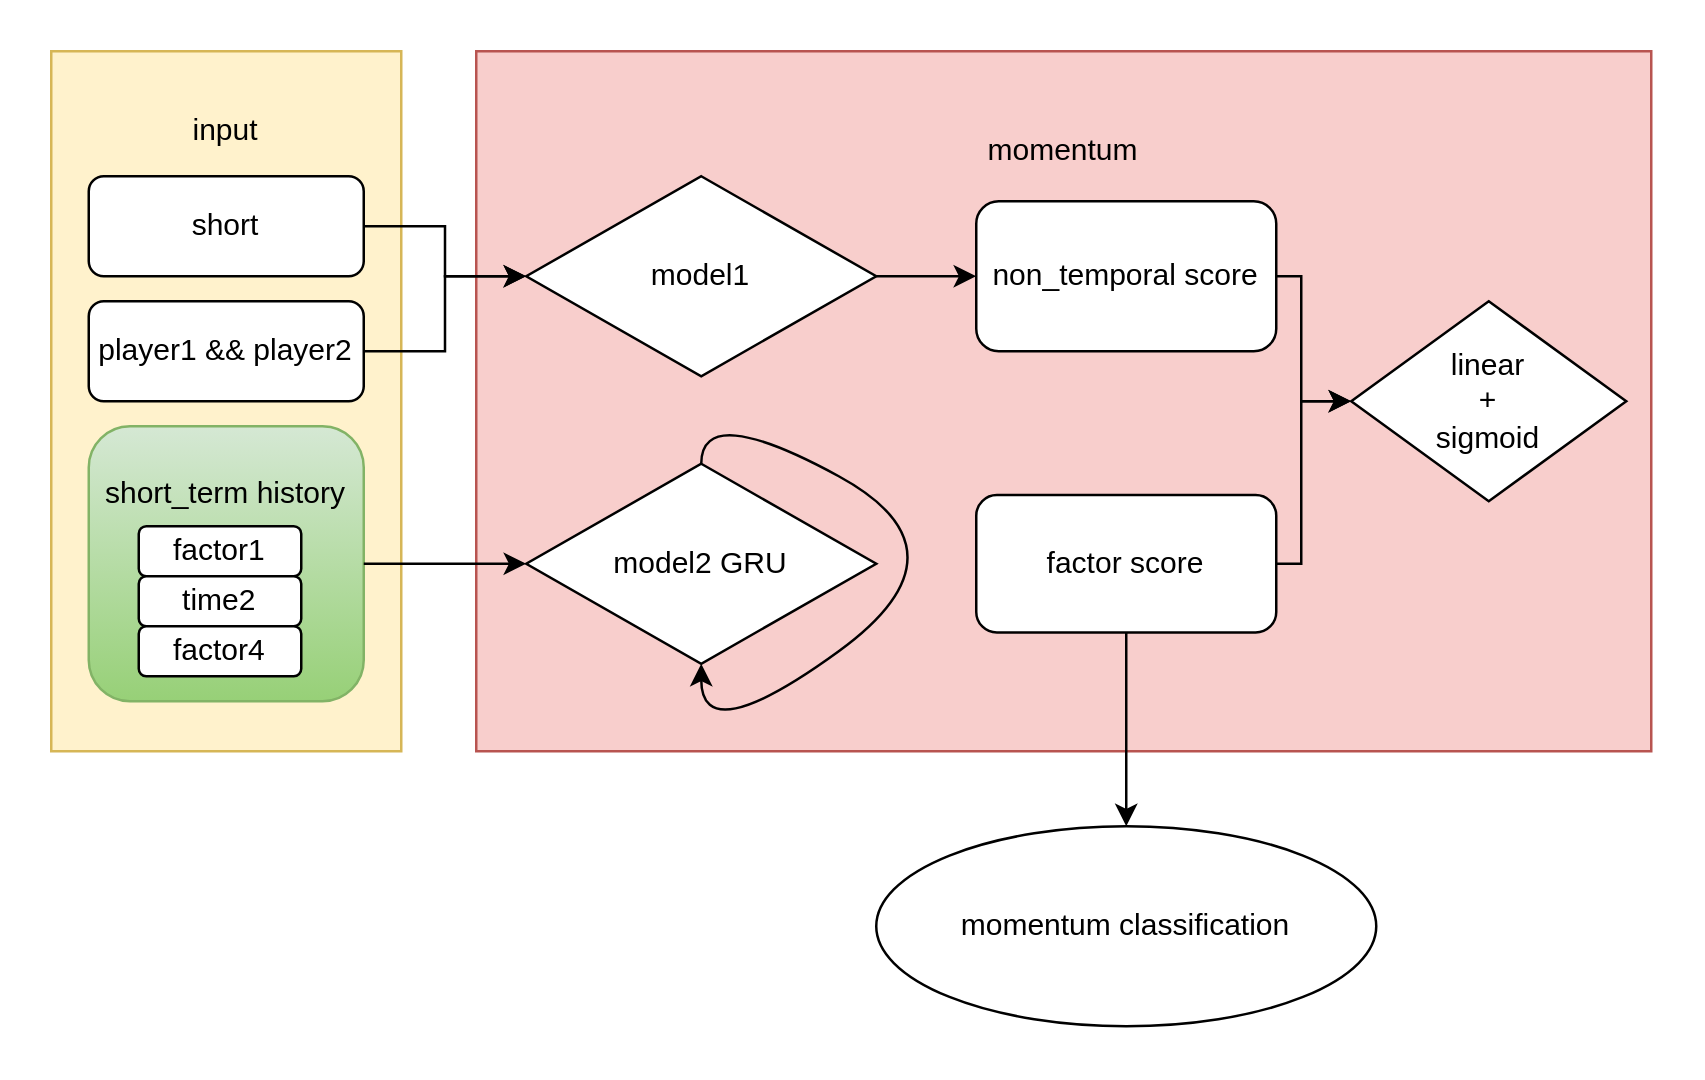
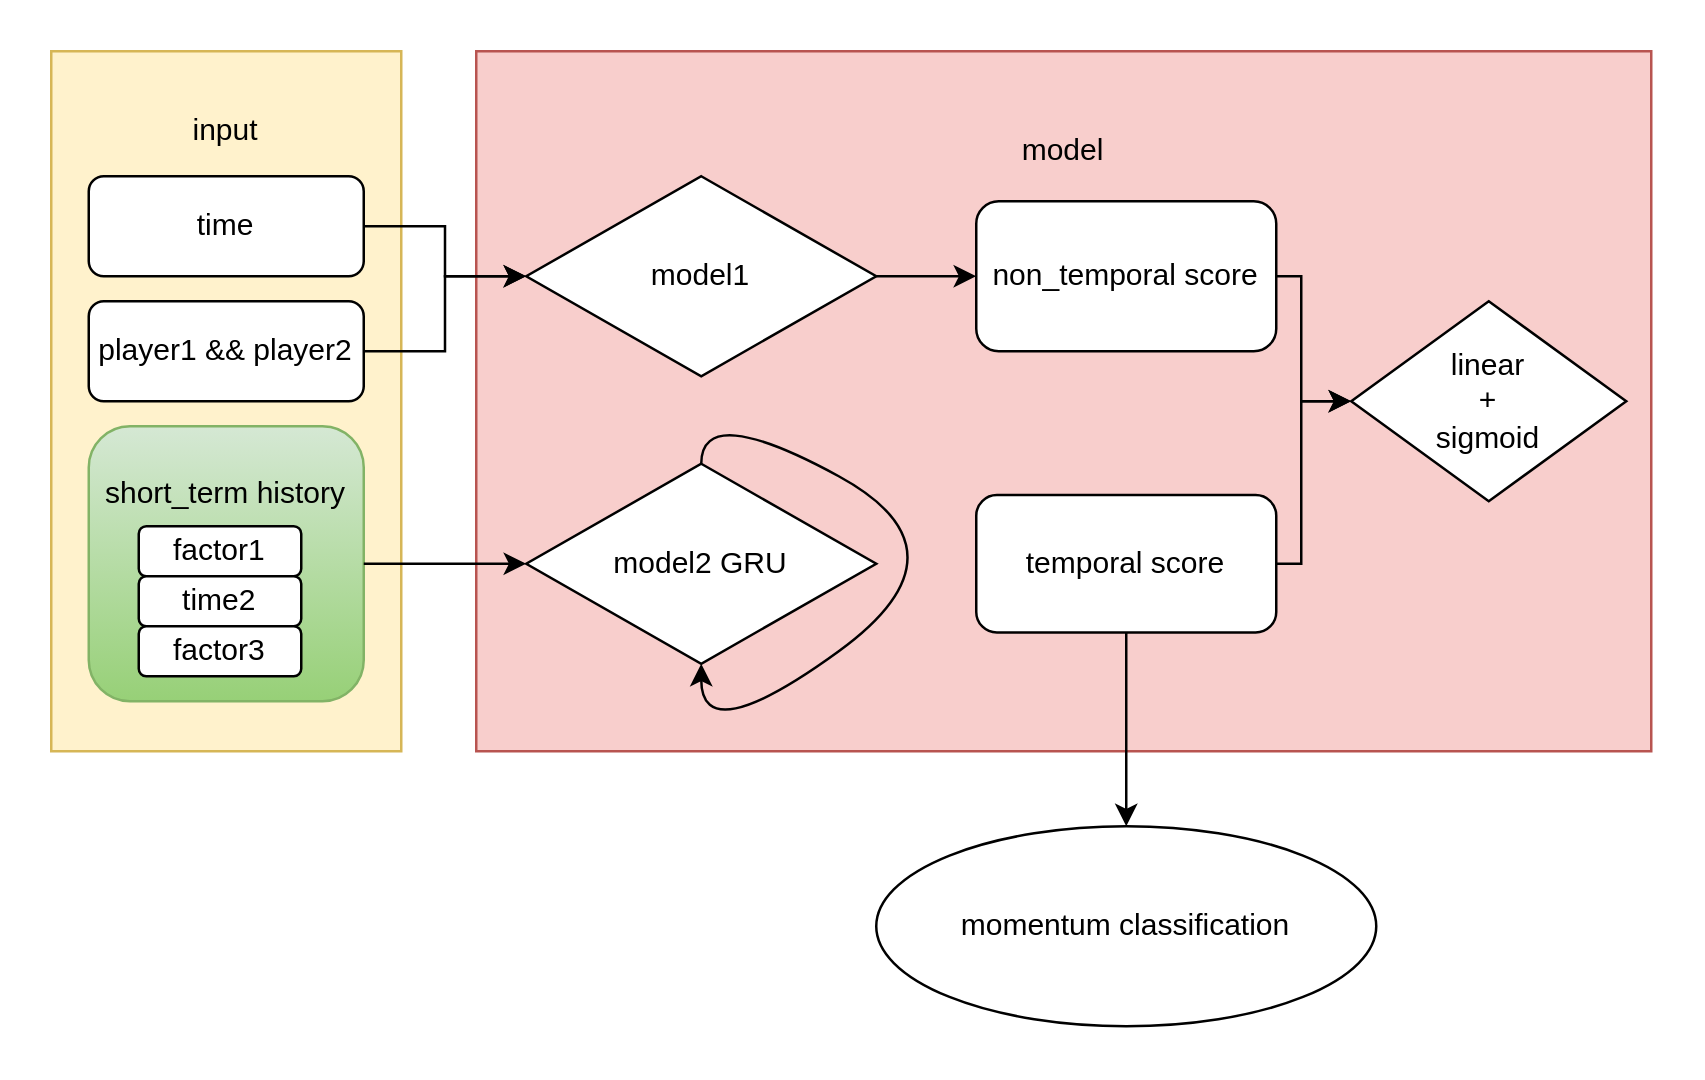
- <mxCell id="5" value="short" style="rounded=1;whiteSpace=wrap;html=1;" vertex="1" parent="1"><mxGeometry x="35" y="70" width="110" height="40" as="geometry" /></mxCell>
+ <mxCell id="5" value="time" style="rounded=1;whiteSpace=wrap;html=1;" vertex="1" parent="1"><mxGeometry x="35" y="70" width="110" height="40" as="geometry" /></mxCell>
- <mxCell id="2" value="momentum&lt;br&gt;&lt;br&gt;&lt;br&gt;&lt;br&gt;&lt;br&gt;&lt;br&gt;&lt;br&gt;&lt;br&gt;&lt;br&gt;&lt;br&gt;&lt;br&gt;&lt;br&gt;&lt;br&gt;&lt;br&gt;&lt;br&gt;" style="rounded=0;whiteSpace=wrap;html=1;fillColor=#f8cecc;strokeColor=#b85450;" vertex="1" parent="1"><mxGeometry x="190" y="20" width="470" height="280" as="geometry" /></mxCell>
+ <mxCell id="2" value="model&lt;br&gt;&lt;br&gt;&lt;br&gt;&lt;br&gt;&lt;br&gt;&lt;br&gt;&lt;br&gt;&lt;br&gt;&lt;br&gt;&lt;br&gt;&lt;br&gt;&lt;br&gt;&lt;br&gt;&lt;br&gt;&lt;br&gt;" style="rounded=0;whiteSpace=wrap;html=1;fillColor=#f8cecc;strokeColor=#b85450;" vertex="1" parent="1"><mxGeometry x="190" y="20" width="470" height="280" as="geometry" /></mxCell>
- <mxCell id="21" value="factor score" style="rounded=1;whiteSpace=wrap;html=1;" vertex="1" parent="1"><mxGeometry x="390" y="197.5" width="120" height="55" as="geometry" /></mxCell>
+ <mxCell id="21" value="temporal score" style="rounded=1;whiteSpace=wrap;html=1;" vertex="1" parent="1"><mxGeometry x="390" y="197.5" width="120" height="55" as="geometry" /></mxCell>
- <mxCell id="11" value="factor4" style="rounded=1;whiteSpace=wrap;html=1;" vertex="1" parent="1"><mxGeometry x="55" y="250" width="65" height="20" as="geometry" /></mxCell>
+ <mxCell id="11" value="factor3" style="rounded=1;whiteSpace=wrap;html=1;" vertex="1" parent="1"><mxGeometry x="55" y="250" width="65" height="20" as="geometry" /></mxCell>
